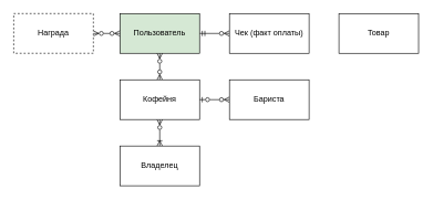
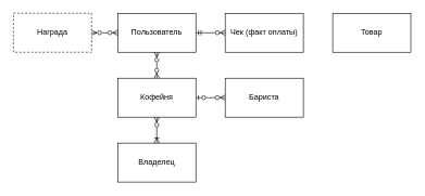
- <mxCell id="3" value="Пользователь" style="rounded=0;whiteSpace=wrap;html=1;fillColor=#d5e8d4;" vertex="1" parent="1"><mxGeometry x="180" y="20" width="120" height="60" as="geometry" /></mxCell>
+ <mxCell id="3" value="Пользователь" style="rounded=0;whiteSpace=wrap;html=1;" vertex="1" parent="1"><mxGeometry x="180" y="20" width="120" height="60" as="geometry" /></mxCell>
